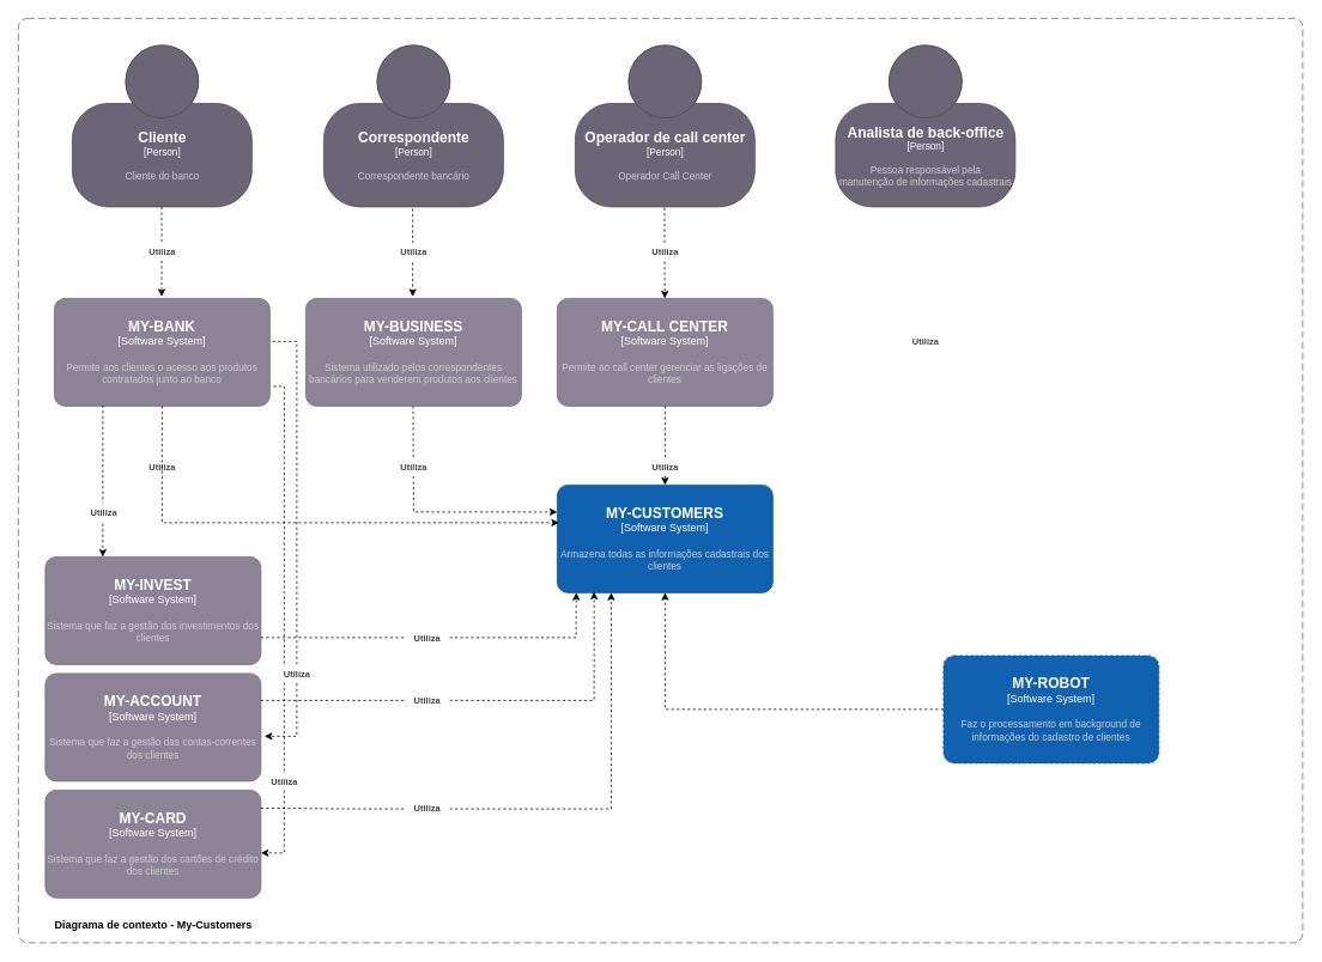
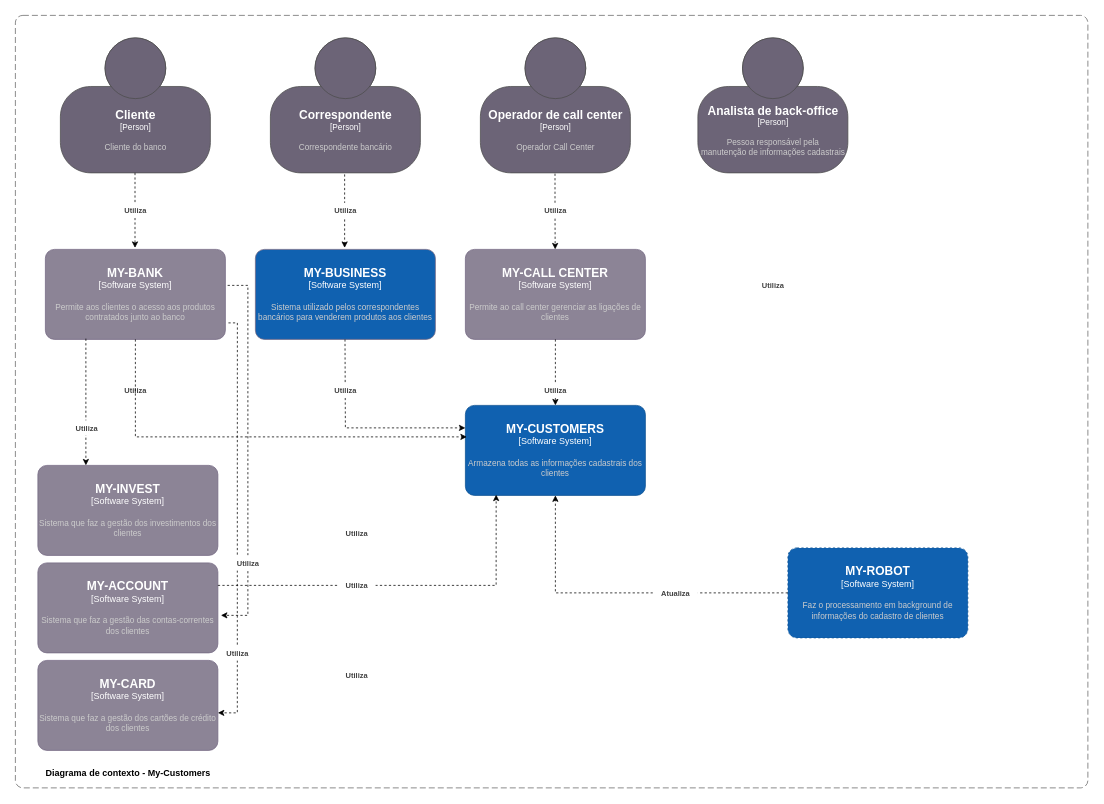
- <mxCell id="14" value="&lt;font style=&quot;font-size: 16px&quot;&gt;&lt;b&gt;MY-BUSINESS&lt;/b&gt;&lt;/font&gt;&lt;div&gt;[Software System]&lt;/div&gt;&lt;br&gt;&lt;div&gt;&lt;font style=&quot;font-size: 11px&quot;&gt;&lt;font color=&quot;#cccccc&quot;&gt;Sistema utilizado pelos correspondentes bancários para venderem produtos aos clientes&lt;/font&gt;&lt;/div&gt;" style="rounded=1;whiteSpace=wrap;html=1;labelBackgroundColor=none;fillColor=#8C8496;fontColor=#ffffff;align=center;arcSize=10;strokeColor=#736782;metaEdit=1;resizable=0;points=[[0.25,0,0],[0.5,0,0],[0.75,0,0],[1,0.25,0],[1,0.5,0],[1,0.75,0],[0.75,1,0],[0.5,1,0],[0.25,1,0],[0,0.75,0],[0,0.5,0],[0,0.25,0]];" parent="1" vertex="1"><mxGeometry x="340" y="332" width="240" height="120" as="geometry" /></mxCell>
+ <mxCell id="14" value="&lt;font style=&quot;font-size: 16px&quot;&gt;&lt;b&gt;MY-BUSINESS&lt;/b&gt;&lt;/font&gt;&lt;div&gt;[Software System]&lt;/div&gt;&lt;br&gt;&lt;div&gt;&lt;font style=&quot;font-size: 11px&quot;&gt;&lt;font color=&quot;#cccccc&quot;&gt;Sistema utilizado pelos correspondentes bancários para venderem produtos aos clientes&lt;/font&gt;&lt;/div&gt;" style="rounded=1;whiteSpace=wrap;html=1;labelBackgroundColor=none;fillColor=#1061b0;fontColor=#ffffff;align=center;arcSize=10;strokeColor=#736782;metaEdit=1;resizable=0;points=[[0.25,0,0],[0.5,0,0],[0.75,0,0],[1,0.25,0],[1,0.5,0],[1,0.75,0],[0.75,1,0],[0.5,1,0],[0.25,1,0],[0,0.75,0],[0,0.5,0],[0,0.25,0]];" parent="1" vertex="1"><mxGeometry x="340" y="332" width="240" height="120" as="geometry" /></mxCell>
- <mxCell id="30" value="" style="endArrow=classic;html=1;rounded=0;dashed=1;entryX=0.088;entryY=1;entryDx=0;entryDy=0;entryPerimeter=0;exitX=1;exitY=0.75;exitDx=0;exitDy=0;exitPerimeter=0;" parent="1" source="27" target="9" edge="1"><mxGeometry width="50" height="50" relative="1" as="geometry"><mxPoint x="453.6" y="660.04" as="sourcePoint" /><mxPoint x="440.48" y="946" as="targetPoint" /><Array as="points"><mxPoint x="390" y="710" /><mxPoint x="641" y="710" /></Array></mxGeometry></mxCell>
- <mxCell id="32" value="" style="endArrow=classic;html=1;rounded=0;dashed=1;exitX=1;exitY=0.167;exitDx=0;exitDy=0;exitPerimeter=0;entryX=0.25;entryY=1;entryDx=0;entryDy=0;entryPerimeter=0;" parent="1" source="28" target="9" edge="1"><mxGeometry width="50" height="50" relative="1" as="geometry"><mxPoint x="300" y="900.96" as="sourcePoint" /><mxPoint x="680" y="780" as="targetPoint" /><Array as="points"><mxPoint x="400" y="900.96" /><mxPoint x="680" y="901" /></Array></mxGeometry></mxCell>
+ <mxCell id="25" value="Atualiza" style="endArrow=blockThin;html=1;fontSize=10;fontColor=#404040;strokeWidth=1;endFill=1;strokeColor=none;elbow=vertical;metaEdit=1;endSize=14;startSize=14;jumpStyle=arc;jumpSize=16;rounded=0;edgeStyle=orthogonalEdgeStyle;curved=1;exitX=0.5;exitY=1;exitDx=0;exitDy=0;exitPerimeter=0;fillColor=default;fontStyle=1" parent="1" vertex="1"><mxGeometry x="870" y="780" width="60" height="20" as="geometry" /></mxCell>
